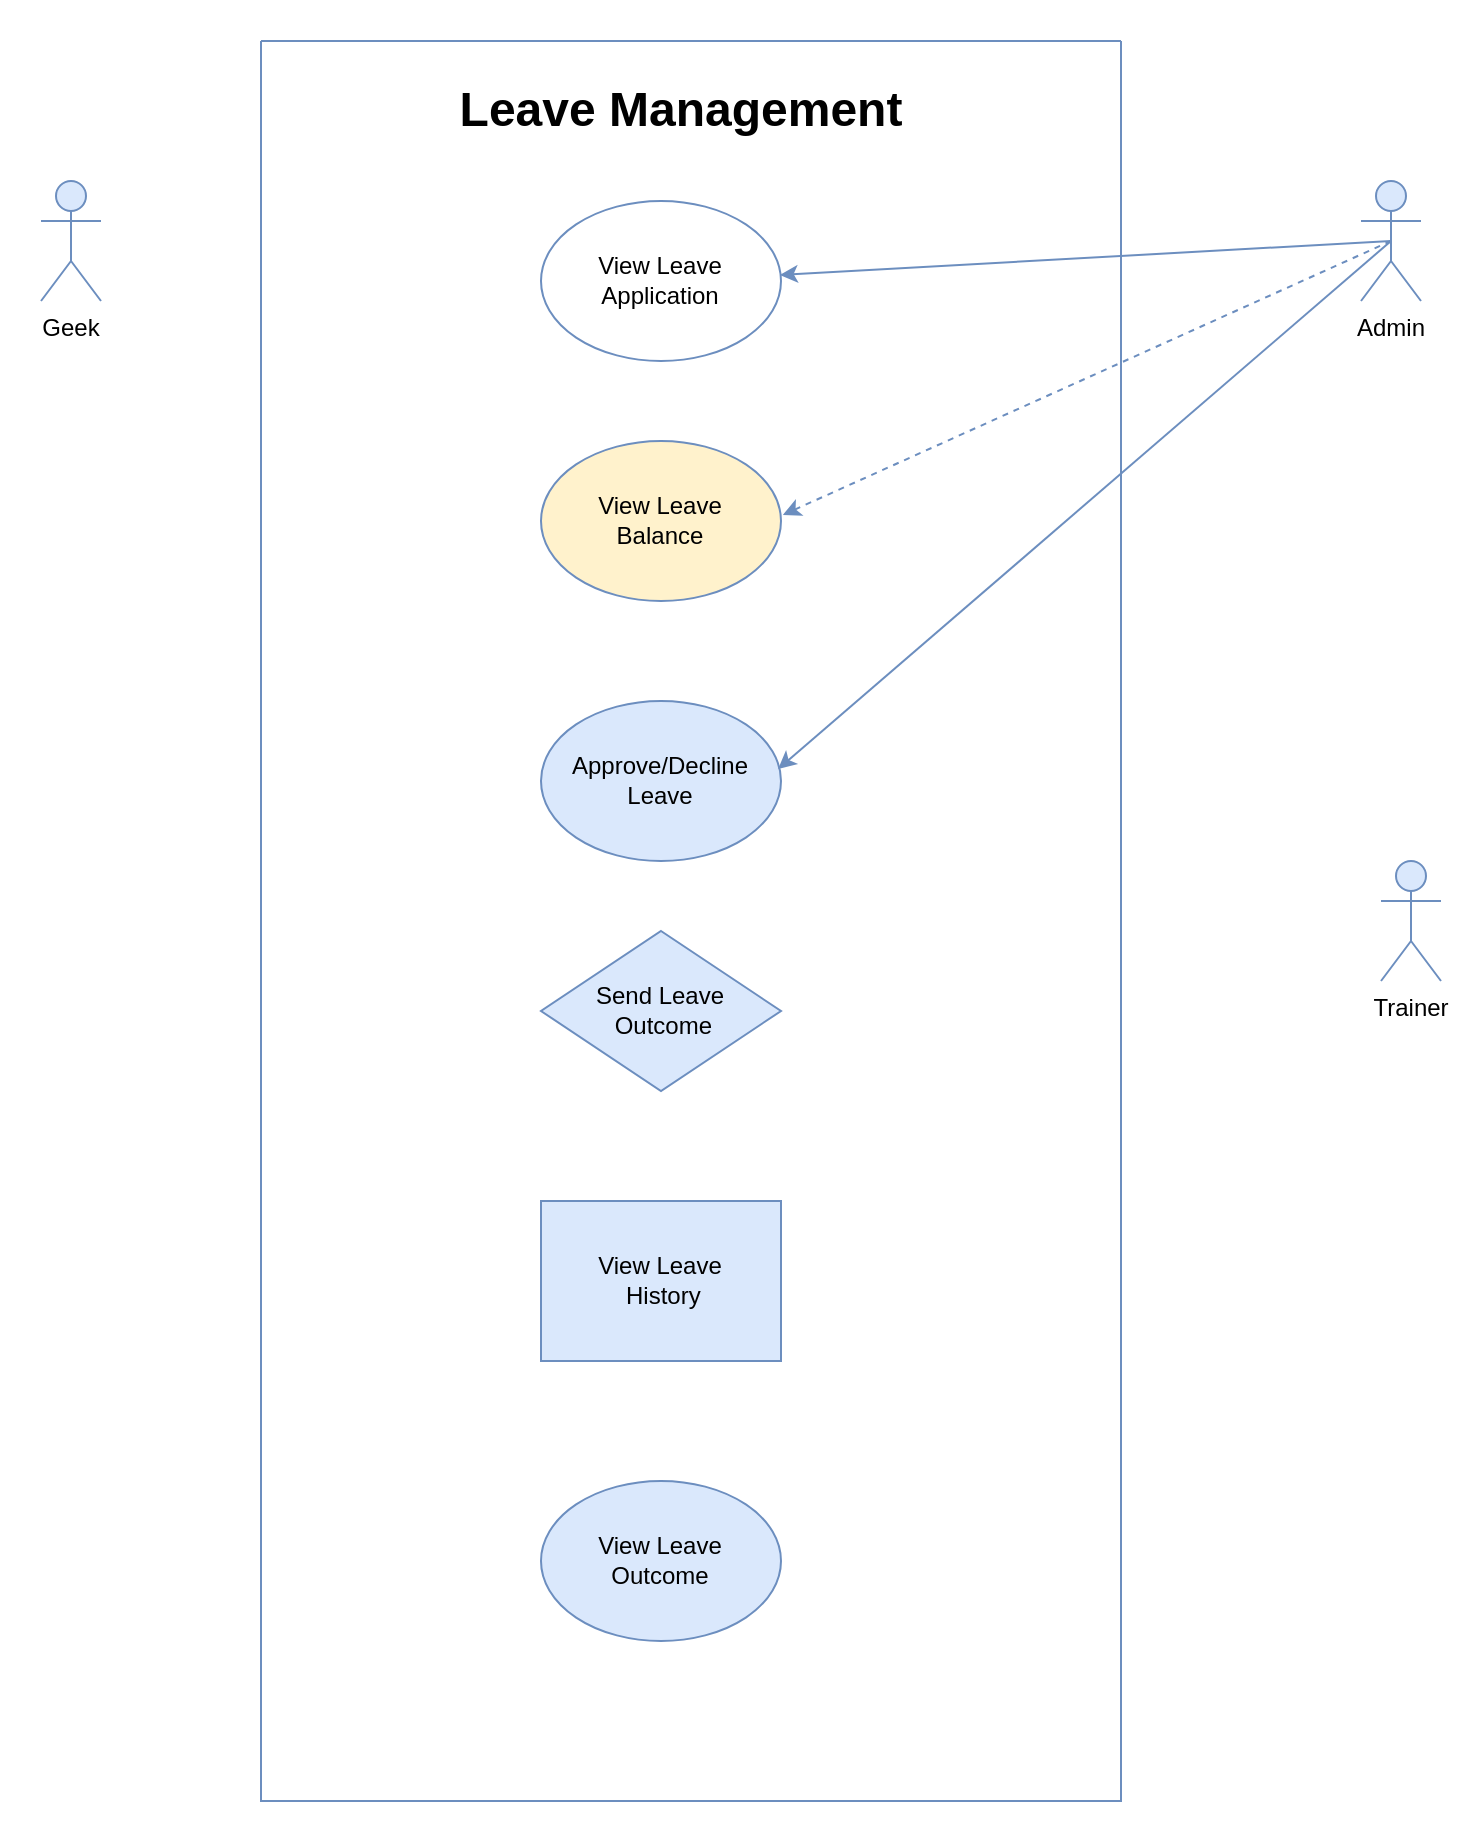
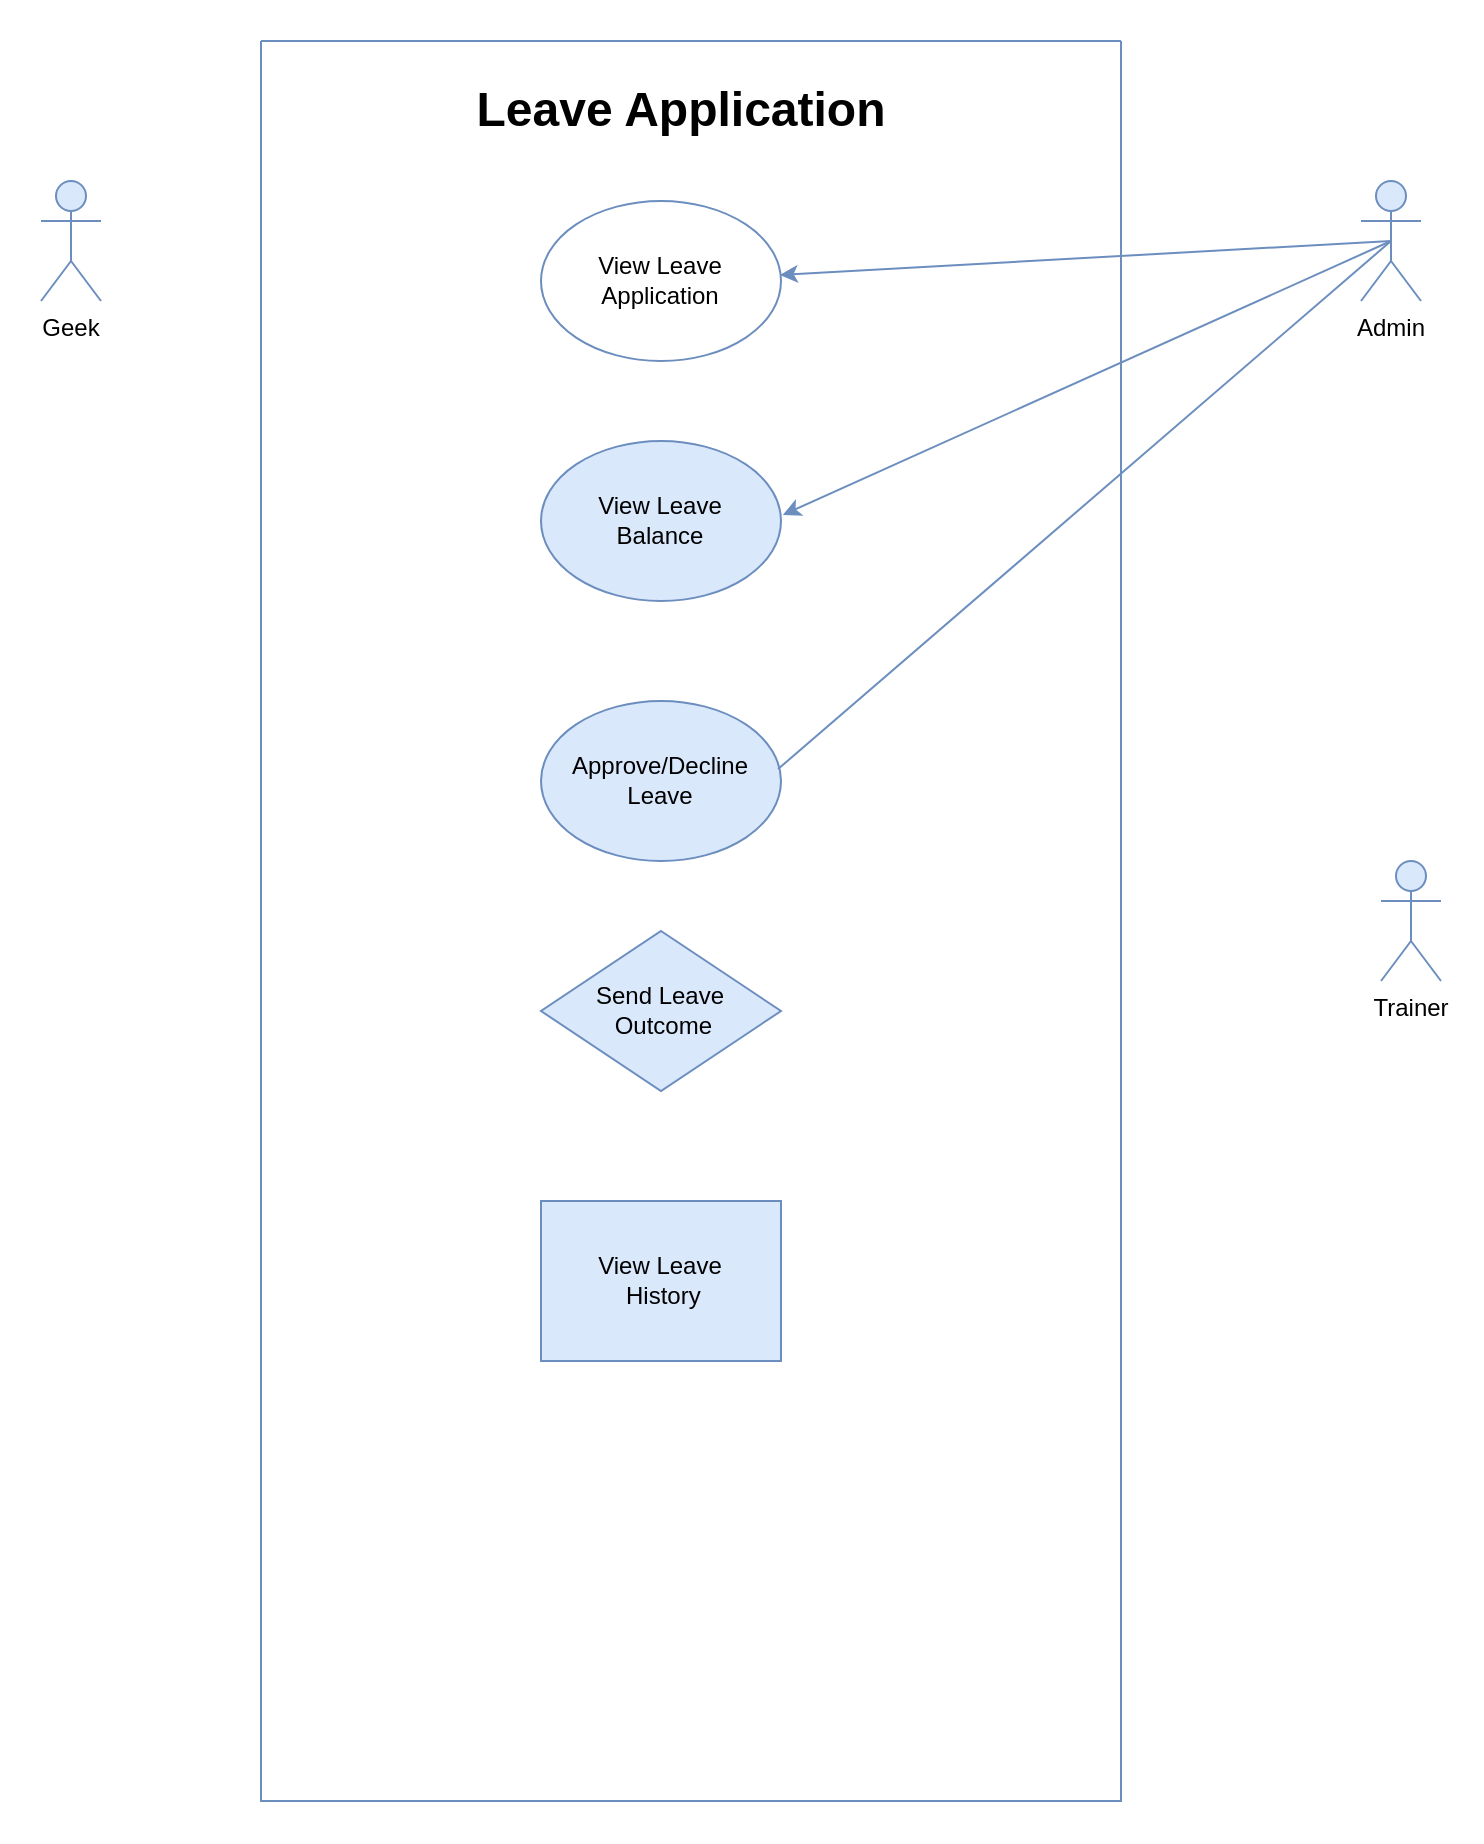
- <mxCell id="9" value="&lt;h1&gt;&lt;b&gt;Leave Management&lt;/b&gt;&lt;/h1&gt;" style="text;html=1;align=center;verticalAlign=middle;resizable=0;points=[];autosize=1;" vertex="1" parent="2"><mxGeometry x="90" width="240" height="70" as="geometry" /></mxCell>
+ <mxCell id="9" value="&lt;h1&gt;&lt;b&gt;Leave Application&lt;/b&gt;&lt;/h1&gt;" style="text;html=1;align=center;verticalAlign=middle;resizable=0;points=[];autosize=1;" vertex="1" parent="2"><mxGeometry x="90" width="240" height="70" as="geometry" /></mxCell>
- <mxCell id="14" value="" style="endArrow=classic;html=1;rounded=0;exitX=0.5;exitY=0.5;exitDx=0;exitDy=0;exitPerimeter=0;entryX=1.008;entryY=0.462;entryDx=0;entryDy=0;entryPerimeter=0;fillColor=#dae8fc;strokeColor=#6c8ebf;dashed=1;" edge="1" parent="1" source="11" target="4"><mxGeometry width="50" height="50" relative="1" as="geometry"><mxPoint x="705" y="150" as="sourcePoint" /><mxPoint x="400" y="160" as="targetPoint" /></mxGeometry></mxCell>
+ <mxCell id="14" value="" style="endArrow=classic;html=1;rounded=0;exitX=0.5;exitY=0.5;exitDx=0;exitDy=0;exitPerimeter=0;entryX=1.008;entryY=0.462;entryDx=0;entryDy=0;entryPerimeter=0;fillColor=#dae8fc;strokeColor=#6c8ebf;" edge="1" parent="1" source="11" target="4"><mxGeometry width="50" height="50" relative="1" as="geometry"><mxPoint x="705" y="150" as="sourcePoint" /><mxPoint x="400" y="160" as="targetPoint" /></mxGeometry></mxCell>
- <mxCell id="4" value="View Leave &lt;br&gt;Balance" style="ellipse;whiteSpace=wrap;html=1;fillColor=#fff2cc;strokeColor=#6c8ebf;" vertex="1" parent="2"><mxGeometry x="140" y="200" width="120" height="80" as="geometry" /></mxCell>
+ <mxCell id="4" value="View Leave &lt;br&gt;Balance" style="ellipse;whiteSpace=wrap;html=1;fillColor=#dae8fc;strokeColor=#6c8ebf;" vertex="1" parent="2"><mxGeometry x="140" y="200" width="120" height="80" as="geometry" /></mxCell>
- <mxCell id="15" value="" style="endArrow=classic;html=1;rounded=0;exitX=0.5;exitY=0.5;exitDx=0;exitDy=0;exitPerimeter=0;entryX=0.988;entryY=0.425;entryDx=0;entryDy=0;entryPerimeter=0;fillColor=#dae8fc;strokeColor=#6c8ebf;" edge="1" parent="1" source="11" target="5"><mxGeometry width="50" height="50" relative="1" as="geometry"><mxPoint x="725" y="330" as="sourcePoint" /><mxPoint x="420" y="340" as="targetPoint" /></mxGeometry></mxCell>
+ <mxCell id="15" value="" style="endArrow=none;html=1;rounded=0;exitX=0.5;exitY=0.5;exitDx=0;exitDy=0;exitPerimeter=0;entryX=0.988;entryY=0.425;entryDx=0;entryDy=0;entryPerimeter=0;fillColor=#dae8fc;strokeColor=#6c8ebf;" edge="1" parent="1" source="11" target="5"><mxGeometry width="50" height="50" relative="1" as="geometry"><mxPoint x="725" y="330" as="sourcePoint" /><mxPoint x="420" y="340" as="targetPoint" /></mxGeometry></mxCell>
- <mxCell id="8" value="View Leave &lt;br&gt;Outcome" style="ellipse;whiteSpace=wrap;html=1;fillColor=#dae8fc;strokeColor=#6c8ebf;" vertex="1" parent="2"><mxGeometry x="140" y="720" width="120" height="80" as="geometry" /></mxCell>
